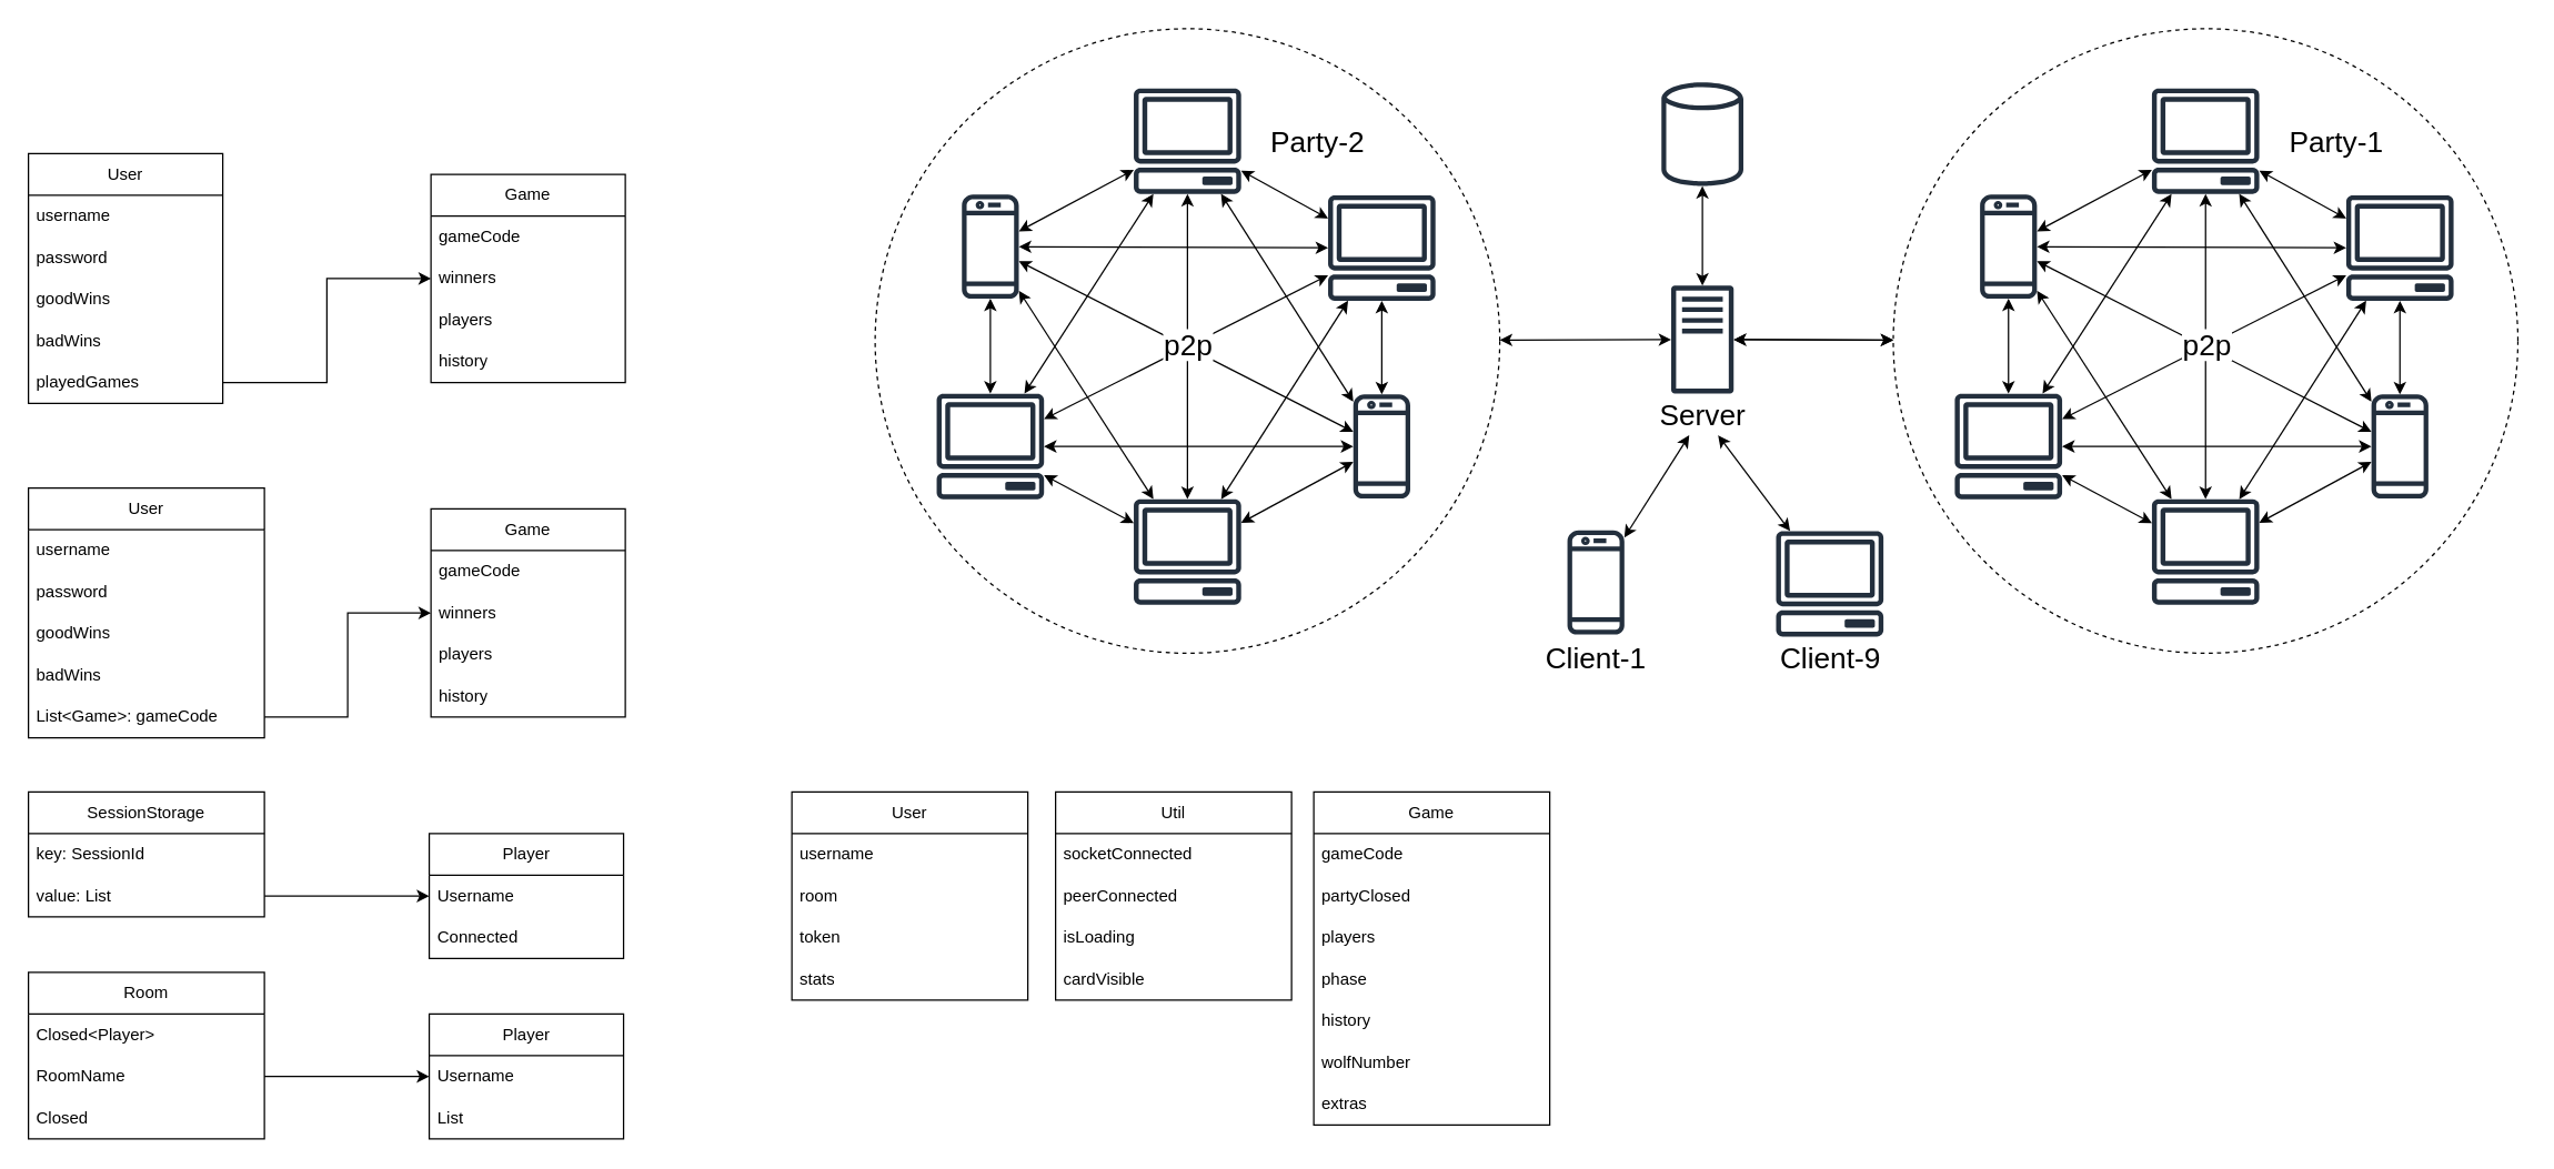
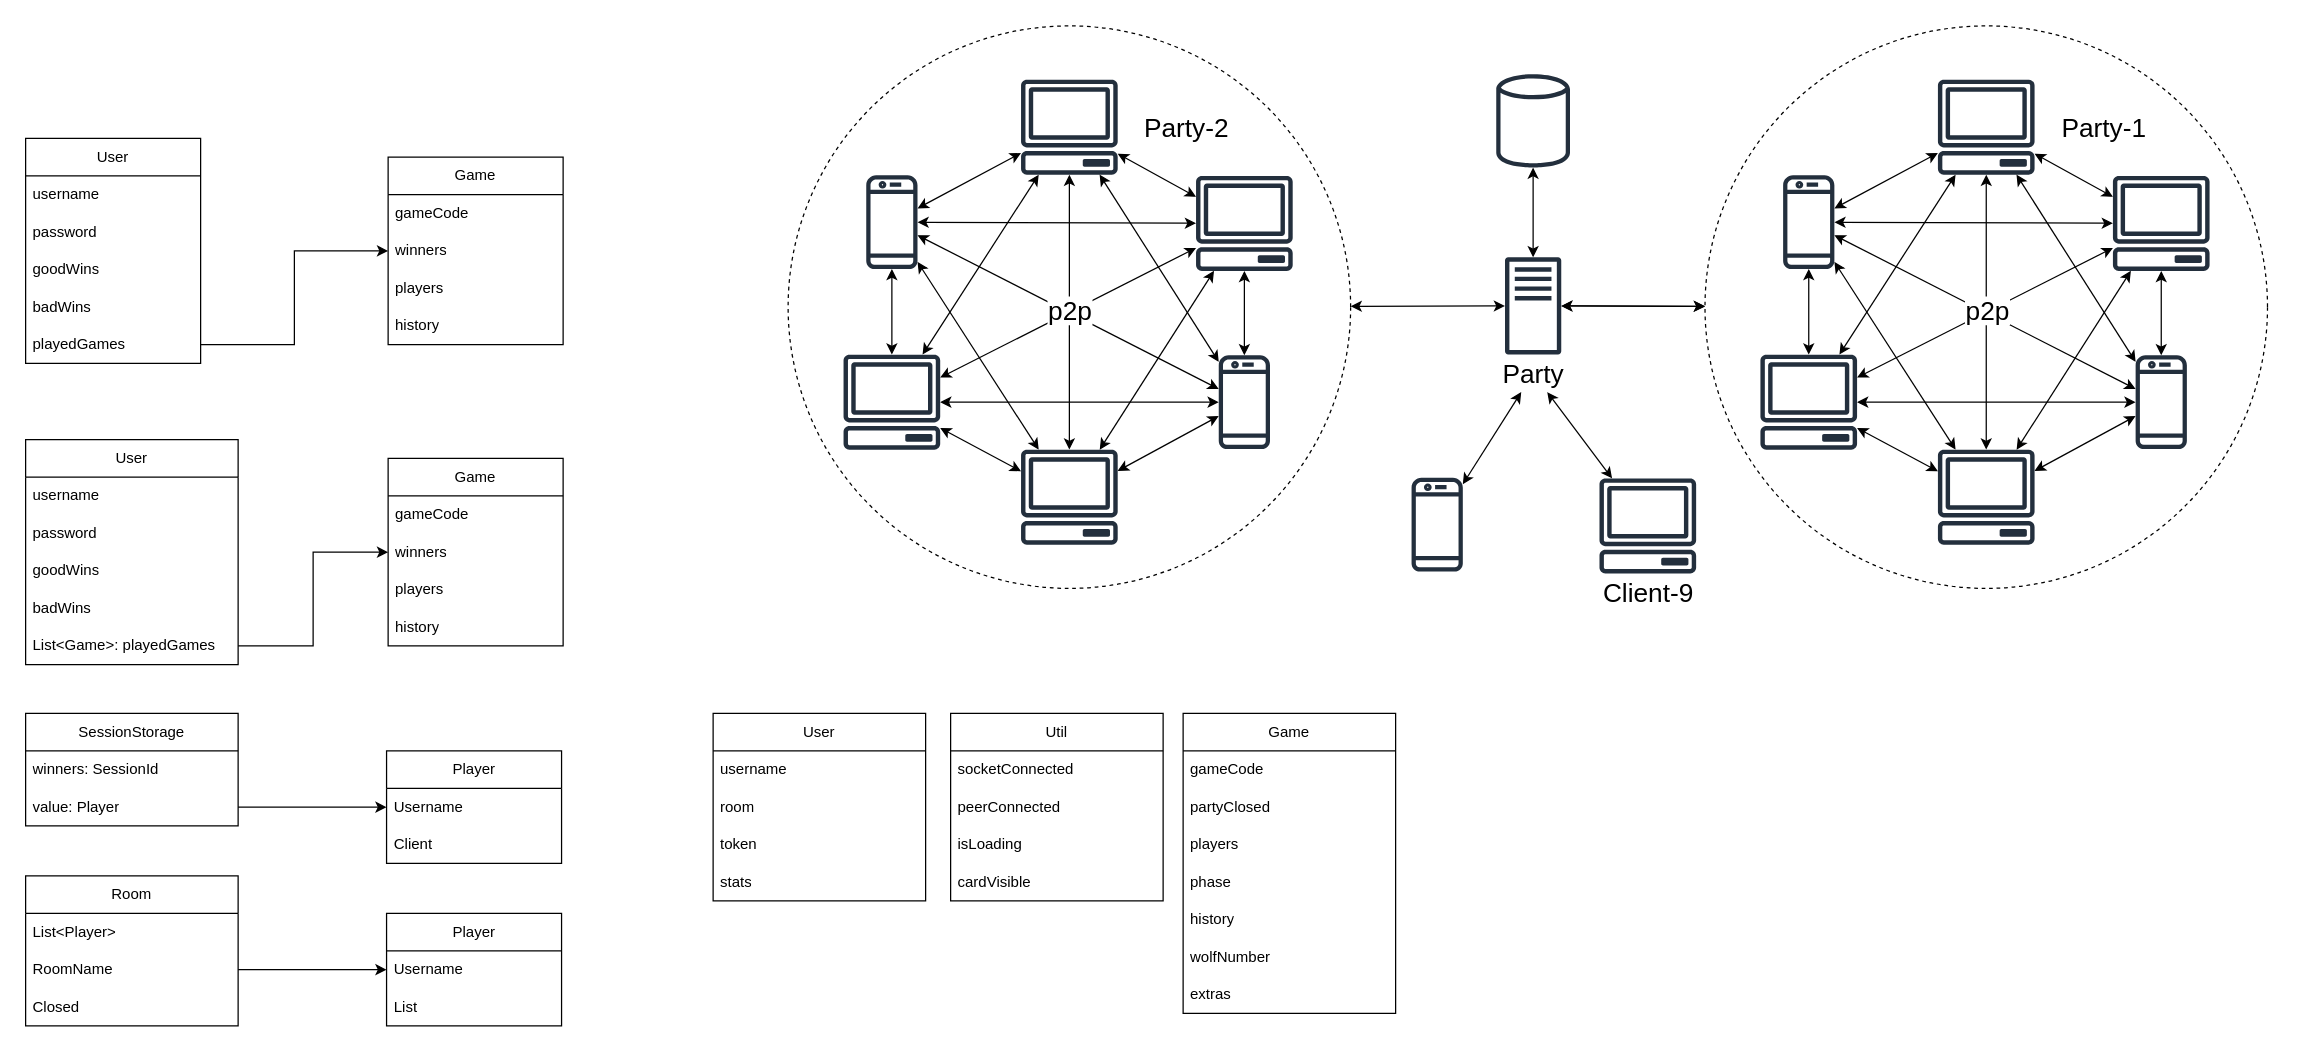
- <mxCell id="54" value="Server" style="text;html=1;strokeColor=none;fillColor=none;align=center;verticalAlign=middle;whiteSpace=wrap;rounded=0;dashed=1;labelBackgroundColor=none;fontSize=21;" parent="52" vertex="1"><mxGeometry y="78" width="82.5" height="30" as="geometry" /></mxCell>
+ <mxCell id="54" value="Party" style="text;html=1;strokeColor=none;fillColor=none;align=center;verticalAlign=middle;whiteSpace=wrap;rounded=0;dashed=1;labelBackgroundColor=none;fontSize=21;" parent="52" vertex="1"><mxGeometry y="78" width="82.5" height="30" as="geometry" /></mxCell>
- <mxCell id="65" value="Client-1" style="text;html=1;strokeColor=none;fillColor=none;align=center;verticalAlign=middle;whiteSpace=wrap;rounded=0;labelBackgroundColor=none;fontSize=21;" parent="63" vertex="1"><mxGeometry y="78" width="98.5" height="30" as="geometry" /></mxCell>
- <mxCell id="86" value="List&amp;lt;Game&amp;gt;: gameCode" style="text;strokeColor=none;fillColor=none;align=left;verticalAlign=middle;spacingLeft=4;spacingRight=4;overflow=hidden;points=[[0,0.5],[1,0.5]];portConstraint=eastwest;rotatable=0;whiteSpace=wrap;html=1;" vertex="1" parent="81"><mxGeometry y="150" width="170" height="30" as="geometry" /></mxCell>
+ <mxCell id="86" value="List&amp;lt;Game&amp;gt;: playedGames" style="text;strokeColor=none;fillColor=none;align=left;verticalAlign=middle;spacingLeft=4;spacingRight=4;overflow=hidden;points=[[0,0.5],[1,0.5]];portConstraint=eastwest;rotatable=0;whiteSpace=wrap;html=1;" vertex="1" parent="81"><mxGeometry y="150" width="170" height="30" as="geometry" /></mxCell>
- <mxCell id="94" value="key: SessionId" style="text;strokeColor=none;fillColor=none;align=left;verticalAlign=middle;spacingLeft=4;spacingRight=4;overflow=hidden;points=[[0,0.5],[1,0.5]];portConstraint=eastwest;rotatable=0;whiteSpace=wrap;html=1;" vertex="1" parent="93"><mxGeometry y="30" width="170" height="30" as="geometry" /></mxCell>
+ <mxCell id="94" value="winners: SessionId" style="text;strokeColor=none;fillColor=none;align=left;verticalAlign=middle;spacingLeft=4;spacingRight=4;overflow=hidden;points=[[0,0.5],[1,0.5]];portConstraint=eastwest;rotatable=0;whiteSpace=wrap;html=1;" vertex="1" parent="93"><mxGeometry y="30" width="170" height="30" as="geometry" /></mxCell>
- <mxCell id="95" value="value: List" style="text;strokeColor=none;fillColor=none;align=left;verticalAlign=middle;spacingLeft=4;spacingRight=4;overflow=hidden;points=[[0,0.5],[1,0.5]];portConstraint=eastwest;rotatable=0;whiteSpace=wrap;html=1;" vertex="1" parent="93"><mxGeometry y="60" width="170" height="30" as="geometry" /></mxCell>
+ <mxCell id="95" value="value: Player" style="text;strokeColor=none;fillColor=none;align=left;verticalAlign=middle;spacingLeft=4;spacingRight=4;overflow=hidden;points=[[0,0.5],[1,0.5]];portConstraint=eastwest;rotatable=0;whiteSpace=wrap;html=1;" vertex="1" parent="93"><mxGeometry y="60" width="170" height="30" as="geometry" /></mxCell>
- <mxCell id="98" value="Connected" style="text;strokeColor=none;fillColor=none;align=left;verticalAlign=middle;spacingLeft=4;spacingRight=4;overflow=hidden;points=[[0,0.5],[1,0.5]];portConstraint=eastwest;rotatable=0;whiteSpace=wrap;html=1;" vertex="1" parent="96"><mxGeometry y="60" width="140" height="30" as="geometry" /></mxCell>
+ <mxCell id="98" value="Client" style="text;strokeColor=none;fillColor=none;align=left;verticalAlign=middle;spacingLeft=4;spacingRight=4;overflow=hidden;points=[[0,0.5],[1,0.5]];portConstraint=eastwest;rotatable=0;whiteSpace=wrap;html=1;" vertex="1" parent="96"><mxGeometry y="60" width="140" height="30" as="geometry" /></mxCell>
- <mxCell id="101" value="Closed&amp;lt;Player&amp;gt;" style="text;strokeColor=none;fillColor=none;align=left;verticalAlign=middle;spacingLeft=4;spacingRight=4;overflow=hidden;points=[[0,0.5],[1,0.5]];portConstraint=eastwest;rotatable=0;whiteSpace=wrap;html=1;" vertex="1" parent="100"><mxGeometry y="30" width="170" height="30" as="geometry" /></mxCell>
+ <mxCell id="101" value="List&amp;lt;Player&amp;gt;" style="text;strokeColor=none;fillColor=none;align=left;verticalAlign=middle;spacingLeft=4;spacingRight=4;overflow=hidden;points=[[0,0.5],[1,0.5]];portConstraint=eastwest;rotatable=0;whiteSpace=wrap;html=1;" vertex="1" parent="100"><mxGeometry y="30" width="170" height="30" as="geometry" /></mxCell>
